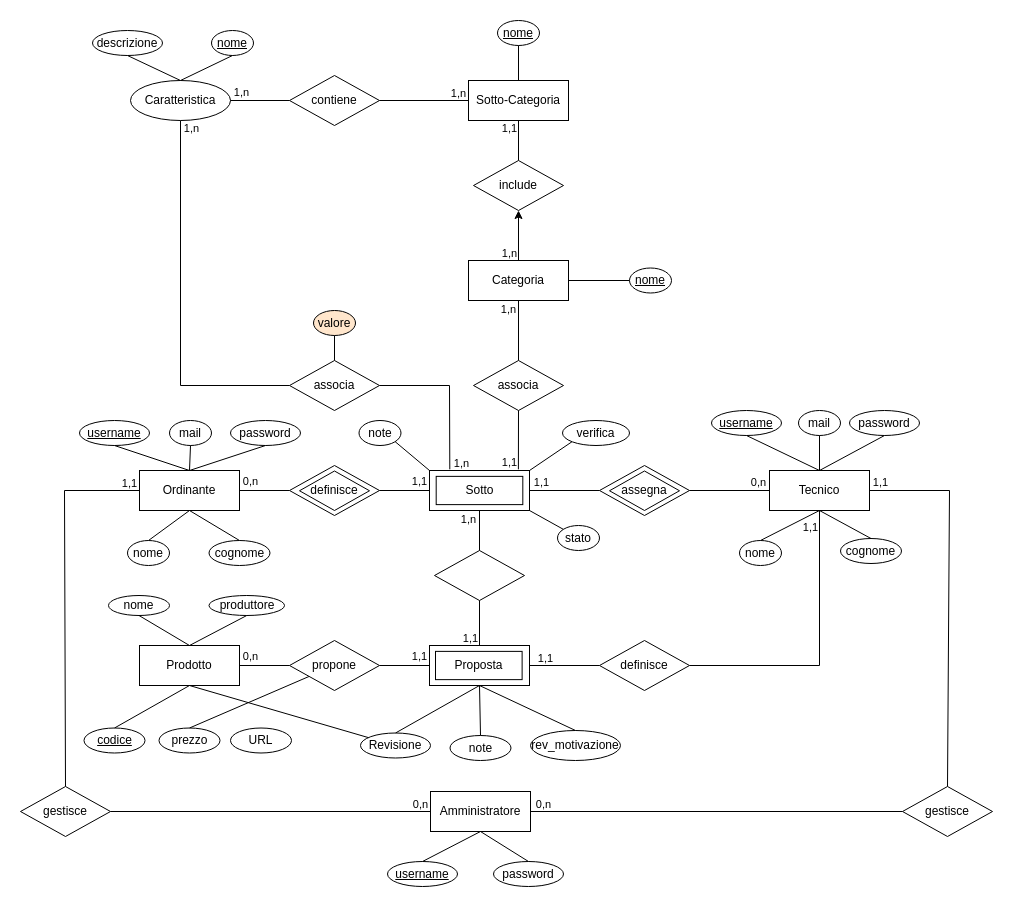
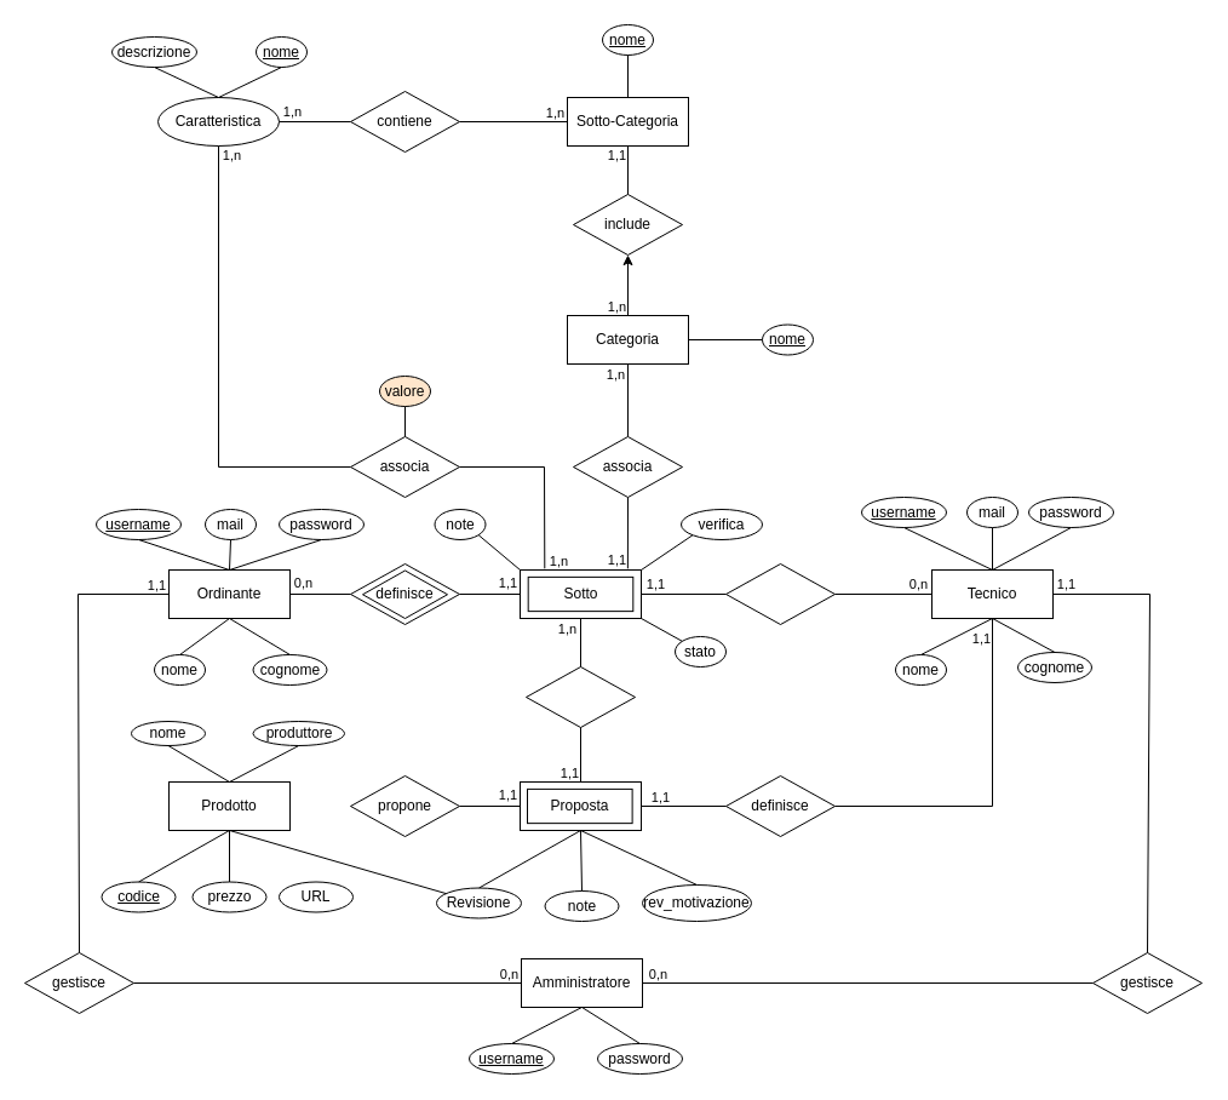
- <mxCell id="123" value="assegna" style="shape=rhombus;perimeter=rhombusPerimeter;whiteSpace=wrap;html=1;align=center;" vertex="1" parent="1"><mxGeometry x="609" y="470.5" width="70" height="39.5" as="geometry" /></mxCell>
- <mxCell id="117" value="" style="endArrow=none;html=1;rounded=0;exitX=1;exitY=0.5;exitDx=0;exitDy=0;entryX=0;entryY=0.5;entryDx=0;entryDy=0;" edge="1" parent="1" target="116" source="106"><mxGeometry width="50" height="50" relative="1" as="geometry"><mxPoint x="239" y="665" as="sourcePoint" /><mxPoint x="358.998" y="734.995" as="targetPoint" /></mxGeometry></mxCell>
- <mxCell id="118" value="0,n" style="edgeLabel;html=1;align=center;verticalAlign=middle;resizable=0;points=[];" vertex="1" connectable="0" parent="117"><mxGeometry x="0.08" relative="1" as="geometry"><mxPoint x="-17" y="-10" as="offset" /></mxGeometry></mxCell>
- <mxCell id="114" value="" style="endArrow=none;html=1;rounded=0;exitX=0.5;exitY=0;exitDx=0;exitDy=0;" edge="1" parent="1" source="110" target="116"><mxGeometry width="50" height="50" relative="1" as="geometry"><mxPoint x="-61" y="550" as="sourcePoint" /><mxPoint x="-102" y="580" as="targetPoint" /></mxGeometry></mxCell>
+ <mxCell id="114" value="" style="endArrow=none;html=1;rounded=0;exitX=0.5;exitY=0;exitDx=0;exitDy=0;entryX=0.5;entryY=1;entryDx=0;entryDy=0;" edge="1" parent="1" source="110" target="106"><mxGeometry width="50" height="50" relative="1" as="geometry"><mxPoint x="-61" y="550" as="sourcePoint" /><mxPoint x="-102" y="580" as="targetPoint" /></mxGeometry></mxCell>
